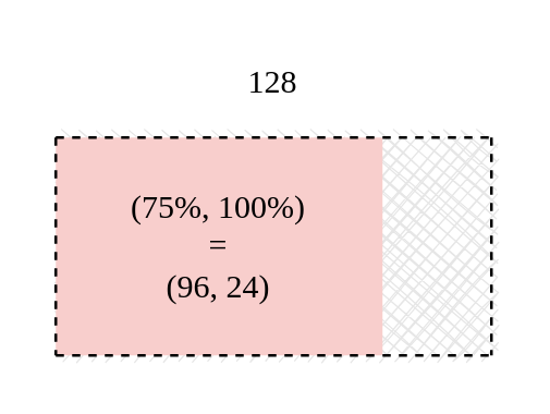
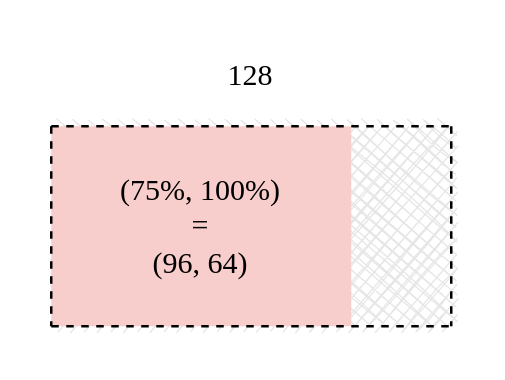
- <mxCell id="9" value="(75%, 100%)&lt;br&gt;=&lt;br&gt;(96, 24)" style="rounded=0;whiteSpace=wrap;html=1;fillColor=none;fontFamily=Lucida Console;strokeColor=none;align=center;" vertex="1" parent="1"><mxGeometry x="20" y="80" width="120" height="20" as="geometry" /></mxCell>
+ <mxCell id="9" value="(75%, 100%)&lt;br&gt;=&lt;br&gt;(96, 64)" style="rounded=0;whiteSpace=wrap;html=1;fillColor=none;fontFamily=Lucida Console;strokeColor=none;align=center;" vertex="1" parent="1"><mxGeometry x="20" y="80" width="120" height="20" as="geometry" /></mxCell>
